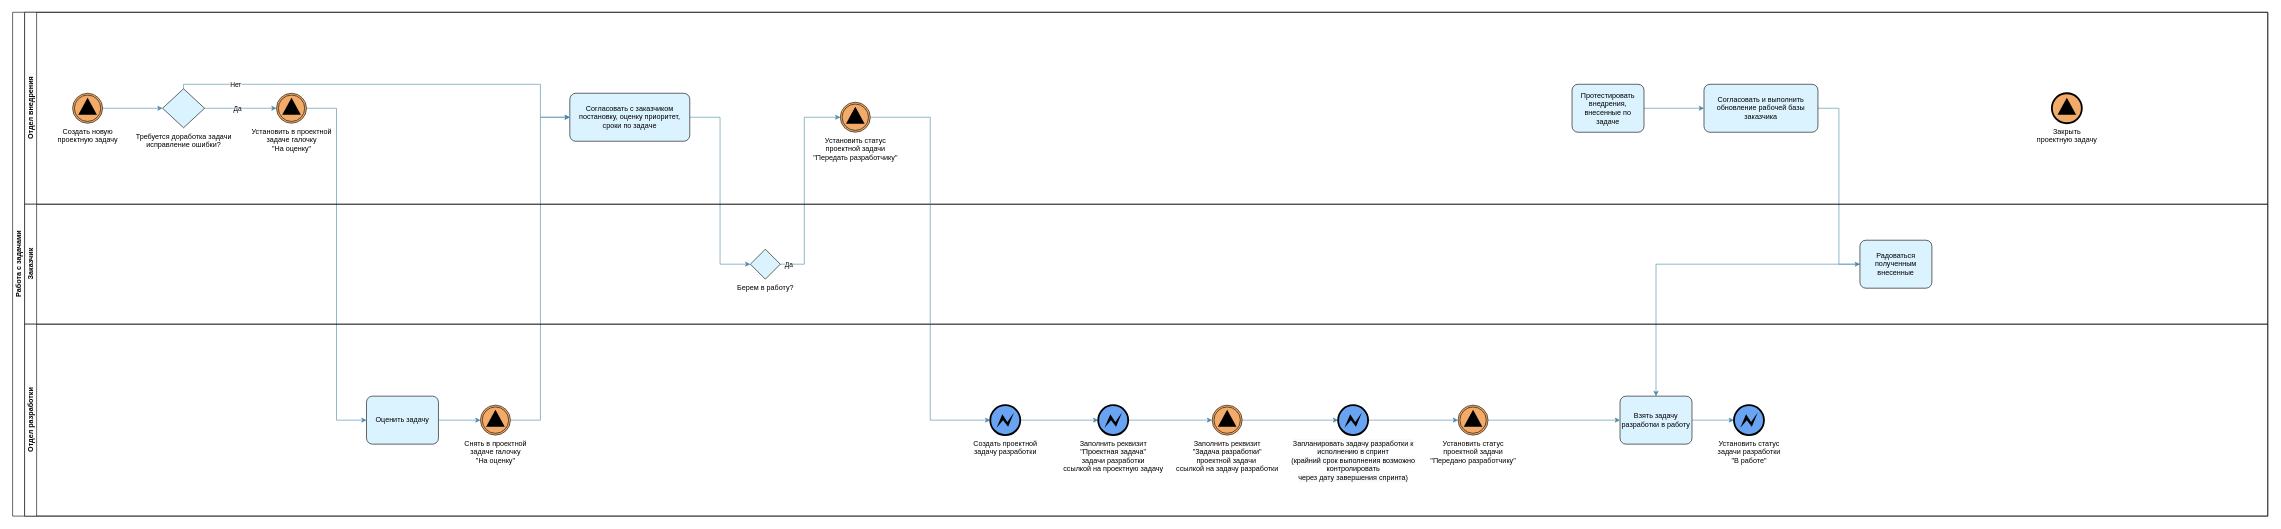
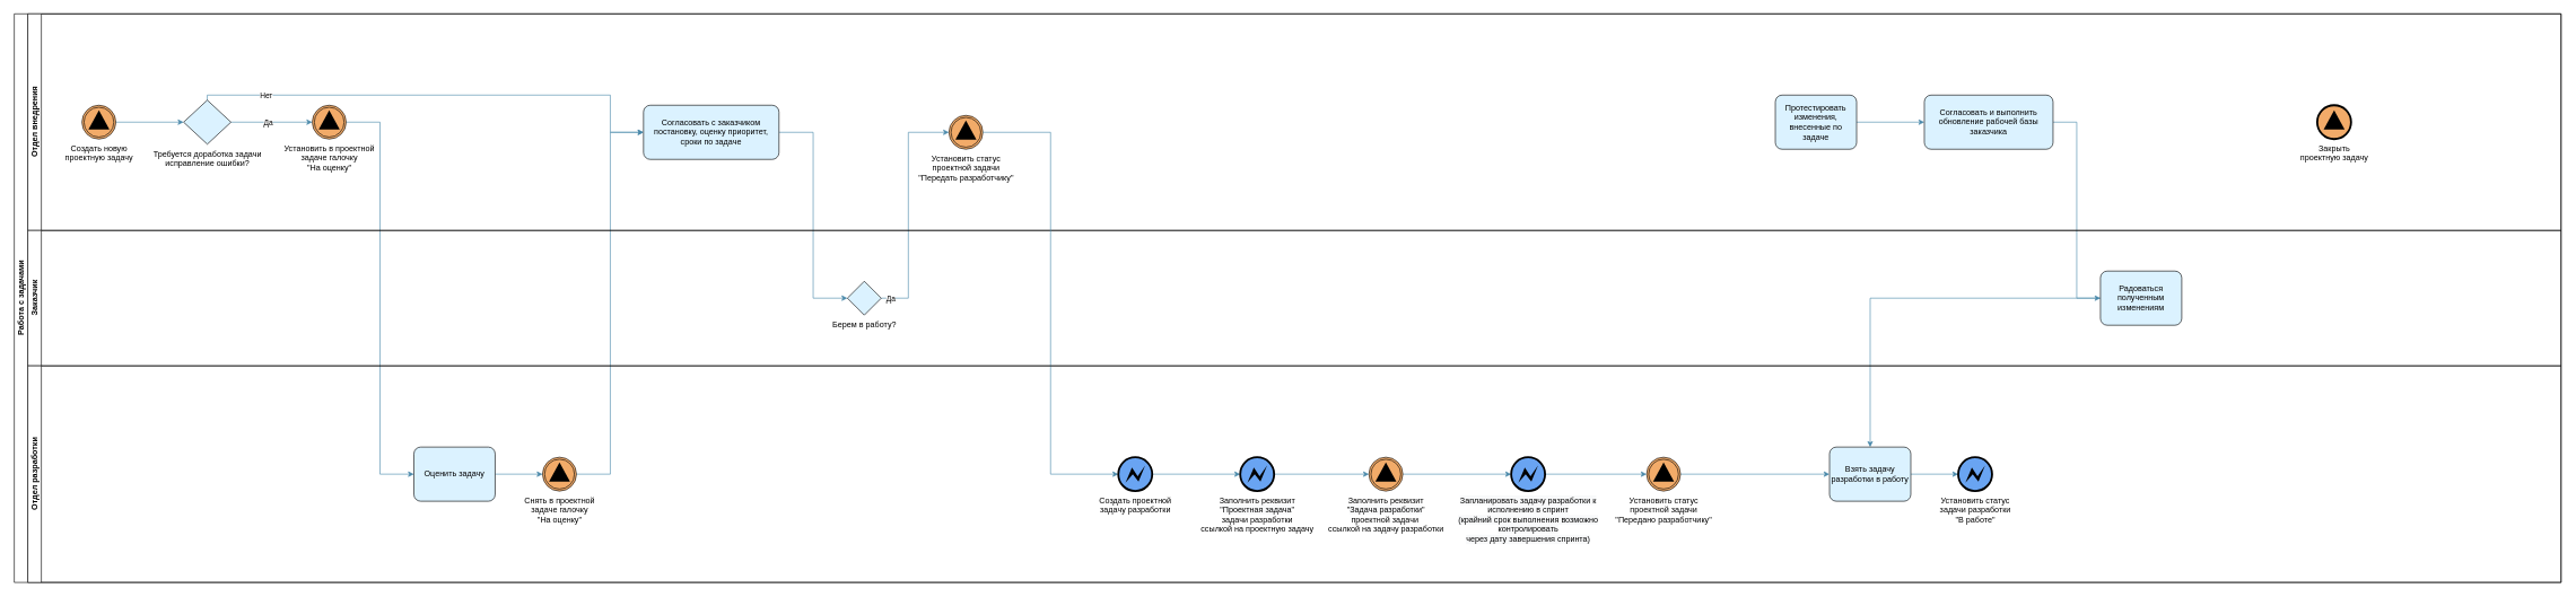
- <mxCell id="13" value="Протестировать внедрения, внесенные по задаче" style="points=[[0.25,0,0],[0.5,0,0],[0.75,0,0],[1,0.25,0],[1,0.5,0],[1,0.75,0],[0.75,1,0],[0.5,1,0],[0.25,1,0],[0,0.75,0],[0,0.5,0],[0,0.25,0]];shape=mxgraph.bpmn.task;whiteSpace=wrap;rectStyle=rounded;size=10;taskMarker=abstract;fillColor=#dbf2ff;" vertex="1" parent="10"><mxGeometry x="2580" y="120" width="120" height="80" as="geometry" /></mxCell>
+ <mxCell id="13" value="Протестировать изменения, внесенные по задаче" style="points=[[0.25,0,0],[0.5,0,0],[0.75,0,0],[1,0.25,0],[1,0.5,0],[1,0.75,0],[0.75,1,0],[0.5,1,0],[0.25,1,0],[0,0.75,0],[0,0.5,0],[0,0.25,0]];shape=mxgraph.bpmn.task;whiteSpace=wrap;rectStyle=rounded;size=10;taskMarker=abstract;fillColor=#dbf2ff;" vertex="1" parent="10"><mxGeometry x="2580" y="120" width="120" height="80" as="geometry" /></mxCell>
- <mxCell id="26" value="Радоваться полученным внесенные" style="points=[[0.25,0,0],[0.5,0,0],[0.75,0,0],[1,0.25,0],[1,0.5,0],[1,0.75,0],[0.75,1,0],[0.5,1,0],[0.25,1,0],[0,0.75,0],[0,0.5,0],[0,0.25,0]];shape=mxgraph.bpmn.task;whiteSpace=wrap;rectStyle=rounded;size=10;taskMarker=abstract;fillColor=#dbf2ff;" vertex="1" parent="25"><mxGeometry x="3060" y="60" width="120" height="80" as="geometry" /></mxCell>
+ <mxCell id="26" value="Радоваться полученным изменениям" style="points=[[0.25,0,0],[0.5,0,0],[0.75,0,0],[1,0.25,0],[1,0.5,0],[1,0.75,0],[0.75,1,0],[0.5,1,0],[0.25,1,0],[0,0.75,0],[0,0.5,0],[0,0.25,0]];shape=mxgraph.bpmn.task;whiteSpace=wrap;rectStyle=rounded;size=10;taskMarker=abstract;fillColor=#dbf2ff;" vertex="1" parent="25"><mxGeometry x="3060" y="60" width="120" height="80" as="geometry" /></mxCell>
